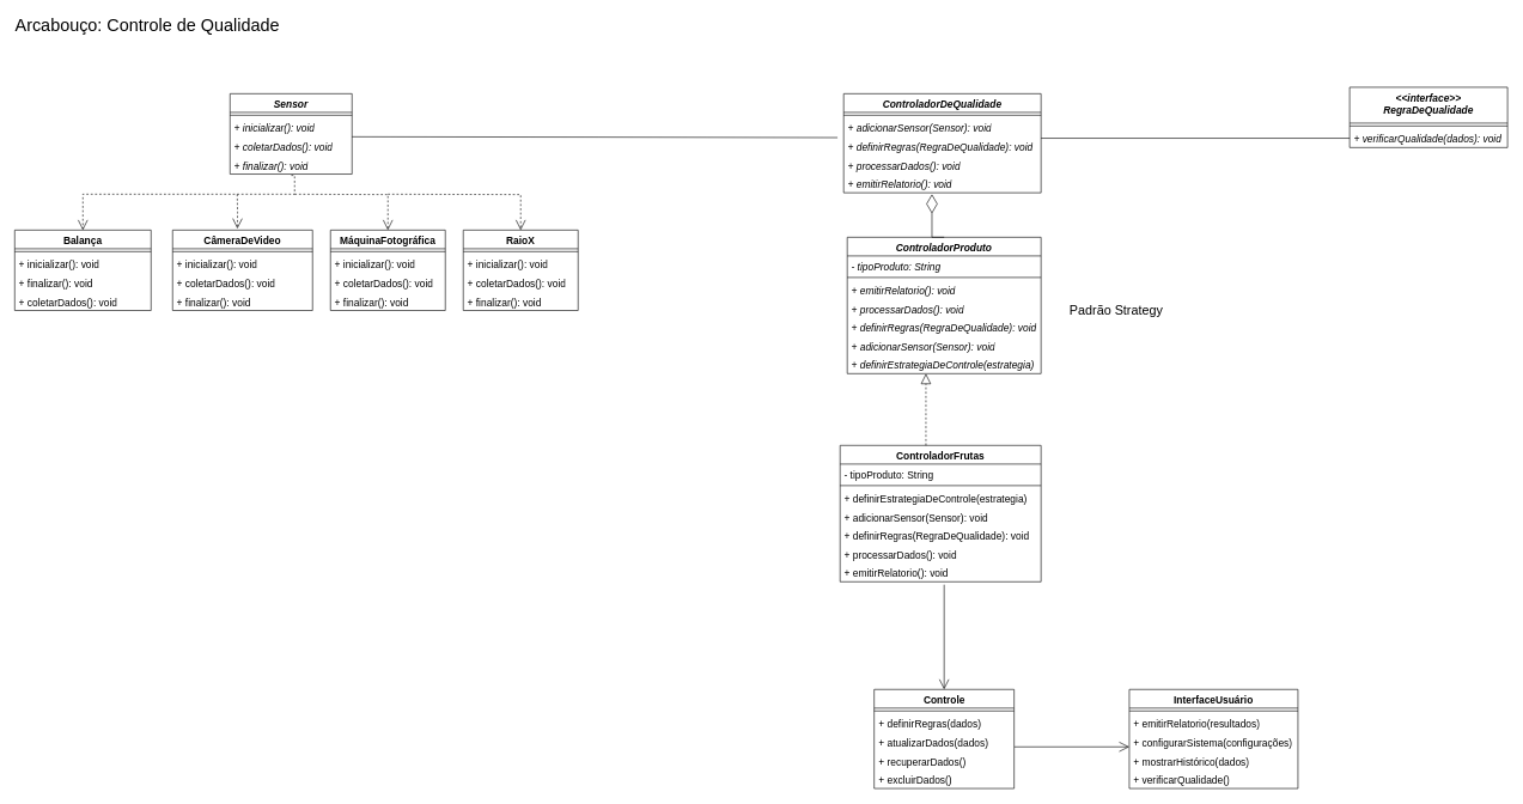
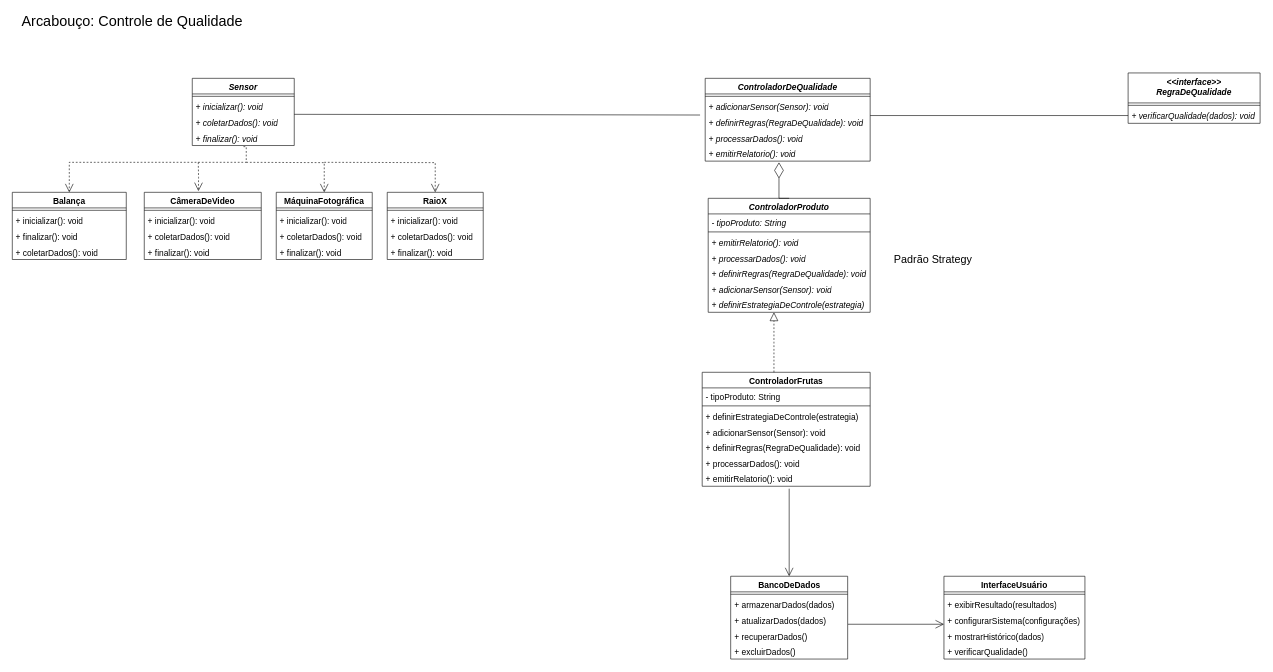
- <mxCell id="74" value="&lt;font style=&quot;font-size: 24px;&quot;&gt;Arcabouço: Controle de Qualidade&lt;/font&gt;" style="text;html=1;strokeColor=none;fillColor=none;align=center;verticalAlign=middle;whiteSpace=wrap;rounded=0;" parent="1" vertex="1"><mxGeometry x="15" y="20" width="380" height="30" as="geometry" /></mxCell>
+ <mxCell id="74" value="&lt;font style=&quot;font-size: 24px;&quot;&gt;Arcabouço: Controle de Qualidade&lt;/font&gt;" style="text;html=1;strokeColor=none;fillColor=none;align=center;verticalAlign=middle;whiteSpace=wrap;rounded=0;" parent="1" vertex="1"><mxGeometry x="30" y="20" width="380" height="30" as="geometry" /></mxCell>
- <mxCell id="38" value="&lt;font style=&quot;font-size: 14px;&quot;&gt;Controle&lt;/font&gt;" style="swimlane;fontStyle=1;align=center;verticalAlign=top;childLayout=stackLayout;horizontal=1;startSize=26;horizontalStack=0;resizeParent=1;resizeParentMax=0;resizeLast=0;collapsible=1;marginBottom=0;whiteSpace=wrap;html=1;" parent="1" vertex="1"><mxGeometry x="1217.5" y="960" width="195" height="138" as="geometry" /></mxCell>
+ <mxCell id="38" value="&lt;font style=&quot;font-size: 14px;&quot;&gt;BancoDeDados&lt;/font&gt;" style="swimlane;fontStyle=1;align=center;verticalAlign=top;childLayout=stackLayout;horizontal=1;startSize=26;horizontalStack=0;resizeParent=1;resizeParentMax=0;resizeLast=0;collapsible=1;marginBottom=0;whiteSpace=wrap;html=1;" parent="1" vertex="1"><mxGeometry x="1217.5" y="960" width="195" height="138" as="geometry" /></mxCell>
- <mxCell id="40" value="&lt;font style=&quot;font-size: 14px;&quot;&gt;+ definirRegras(dados)&lt;/font&gt;" style="text;strokeColor=none;fillColor=none;align=left;verticalAlign=top;spacingLeft=4;spacingRight=4;overflow=hidden;rotatable=0;points=[[0,0.5],[1,0.5]];portConstraint=eastwest;whiteSpace=wrap;html=1;" parent="38" vertex="1"><mxGeometry y="34" width="195" height="26" as="geometry" /></mxCell>
+ <mxCell id="40" value="&lt;font style=&quot;font-size: 14px;&quot;&gt;+ armazenarDados(dados)&lt;/font&gt;" style="text;strokeColor=none;fillColor=none;align=left;verticalAlign=top;spacingLeft=4;spacingRight=4;overflow=hidden;rotatable=0;points=[[0,0.5],[1,0.5]];portConstraint=eastwest;whiteSpace=wrap;html=1;" parent="38" vertex="1"><mxGeometry y="34" width="195" height="26" as="geometry" /></mxCell>
- <mxCell id="46" value="&lt;font style=&quot;font-size: 14px;&quot;&gt;+ emitirRelatorio(resultados)&lt;/font&gt;" style="text;strokeColor=none;fillColor=none;align=left;verticalAlign=top;spacingLeft=4;spacingRight=4;overflow=hidden;rotatable=0;points=[[0,0.5],[1,0.5]];portConstraint=eastwest;whiteSpace=wrap;html=1;" parent="44" vertex="1"><mxGeometry y="34" width="235" height="26" as="geometry" /></mxCell>
+ <mxCell id="46" value="&lt;font style=&quot;font-size: 14px;&quot;&gt;+ exibirResultado(resultados)&lt;/font&gt;" style="text;strokeColor=none;fillColor=none;align=left;verticalAlign=top;spacingLeft=4;spacingRight=4;overflow=hidden;rotatable=0;points=[[0,0.5],[1,0.5]];portConstraint=eastwest;whiteSpace=wrap;html=1;" parent="44" vertex="1"><mxGeometry y="34" width="235" height="26" as="geometry" /></mxCell>
